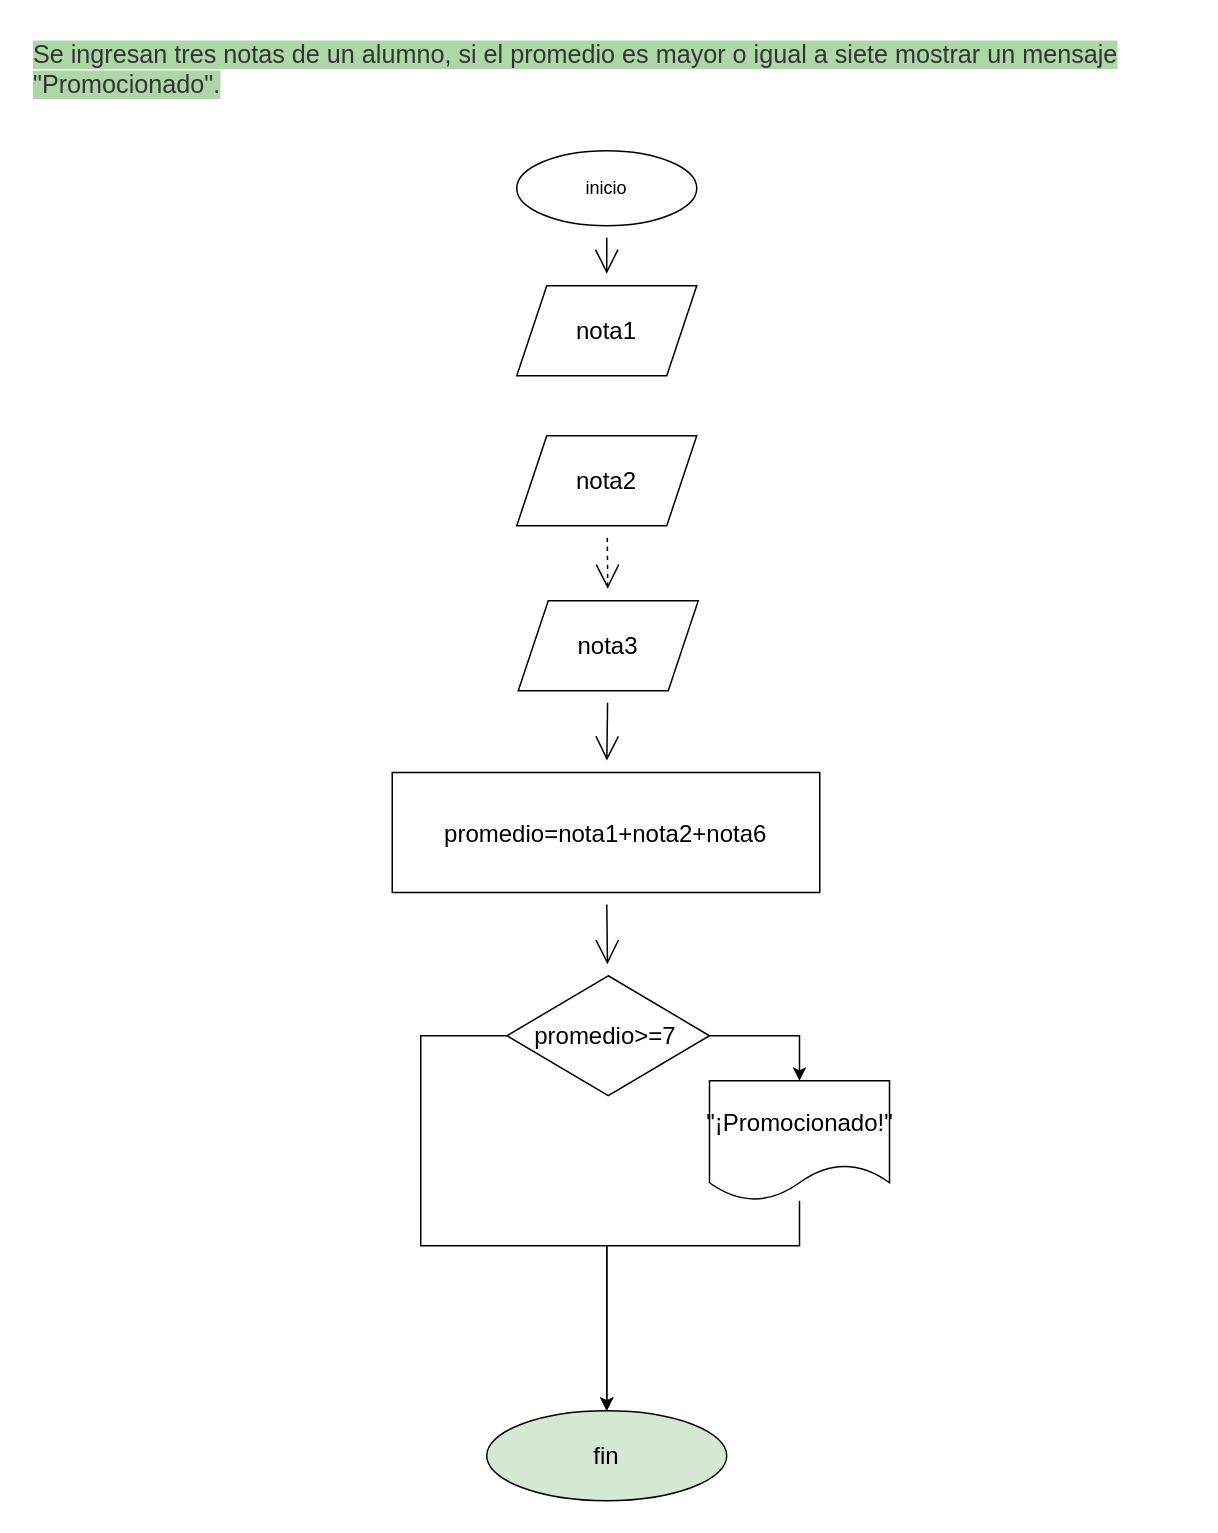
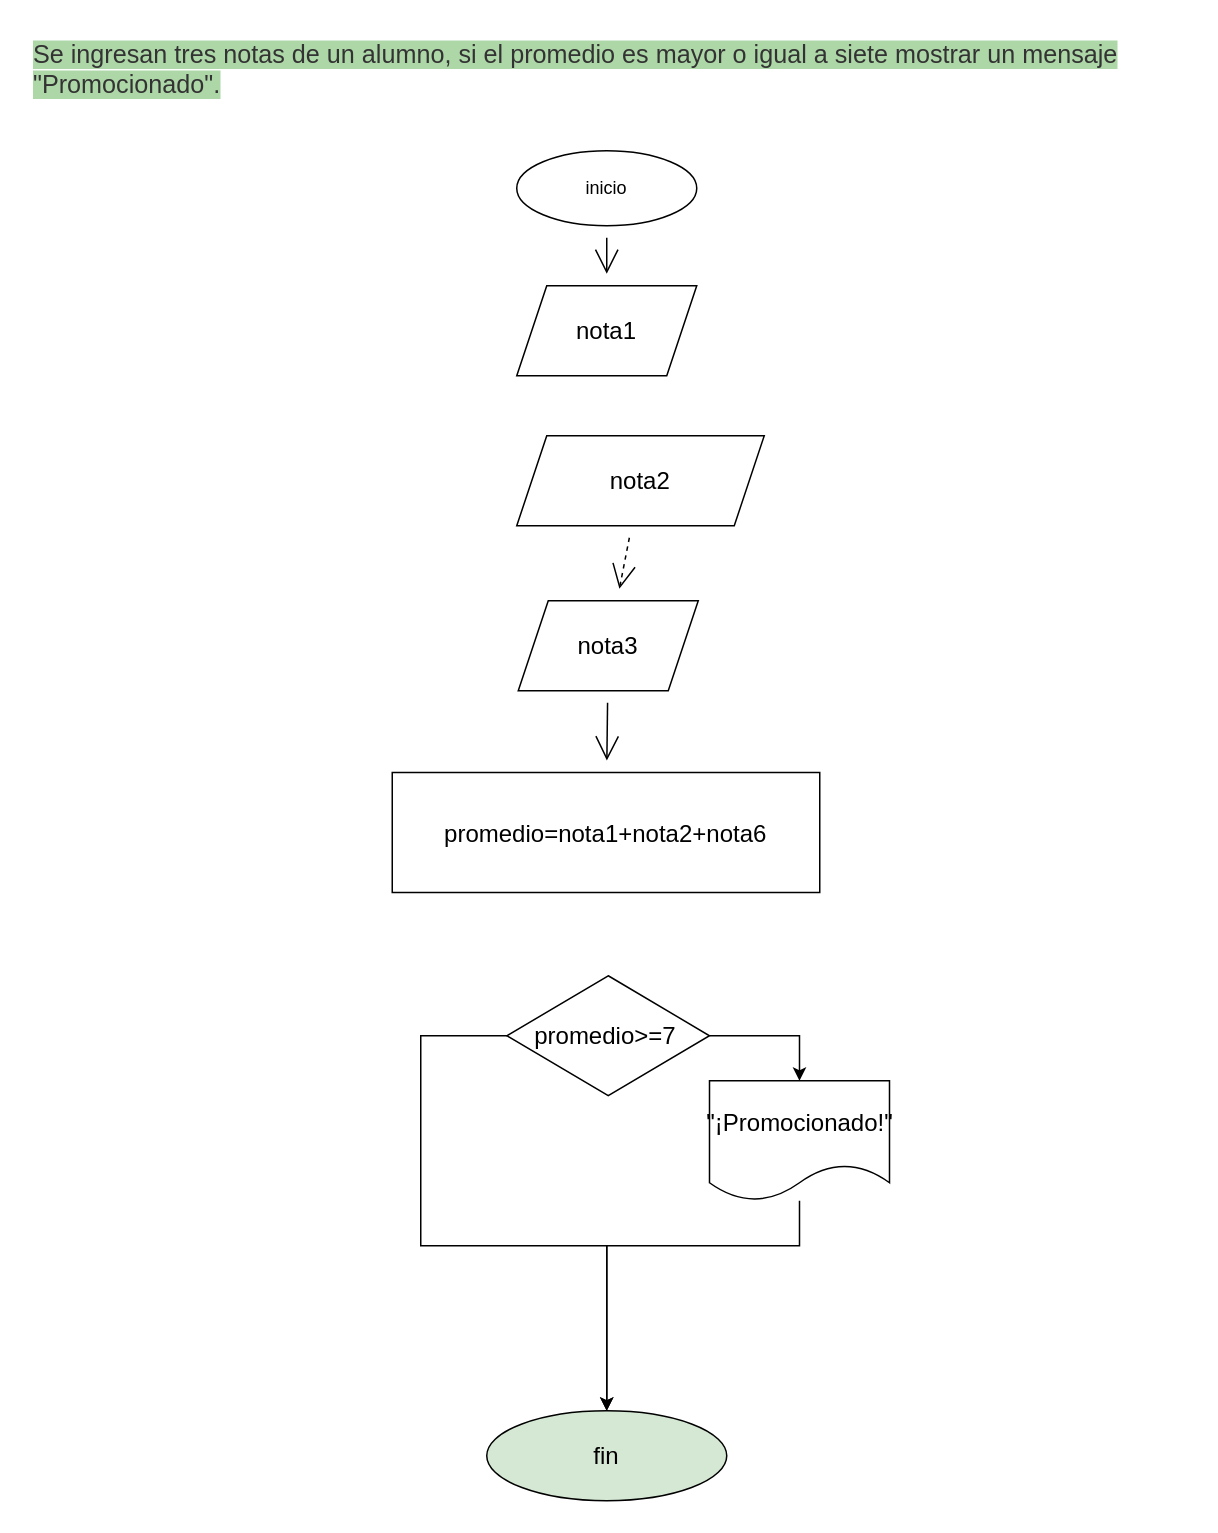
- <mxCell id="7" value="nota2" style="shape=parallelogram;perimeter=parallelogramPerimeter;whiteSpace=wrap;html=1;fixedSize=1;fontSize=16;" parent="1" vertex="1"><mxGeometry x="344" y="290" width="120" height="60" as="geometry" /></mxCell>
+ <mxCell id="7" value="nota2" style="shape=parallelogram;perimeter=parallelogramPerimeter;whiteSpace=wrap;html=1;fixedSize=1;fontSize=16;" parent="1" vertex="1"><mxGeometry x="344" y="290" width="165" height="60" as="geometry" /></mxCell>
- <mxCell id="10" value="" style="edgeStyle=none;curved=1;rounded=0;orthogonalLoop=1;jettySize=auto;html=1;fontSize=12;endArrow=open;startSize=14;endSize=14;sourcePerimeterSpacing=8;targetPerimeterSpacing=8;" parent="1" source="11" target="14" edge="1"><mxGeometry relative="1" as="geometry" /></mxCell>
